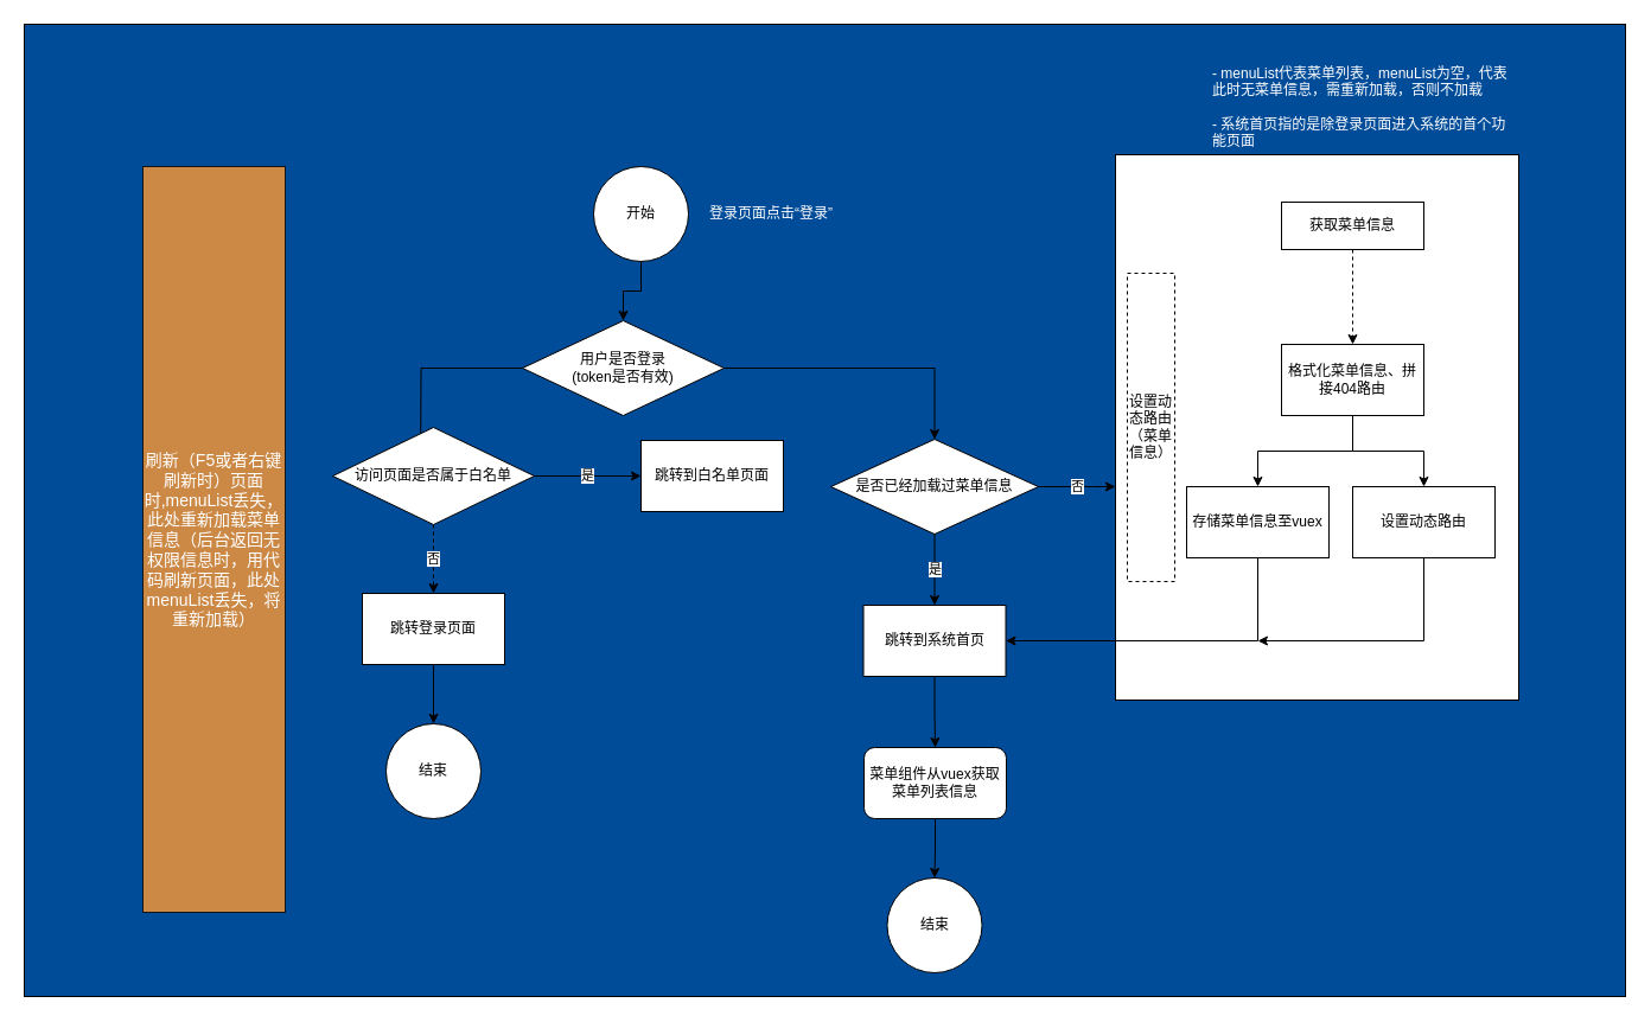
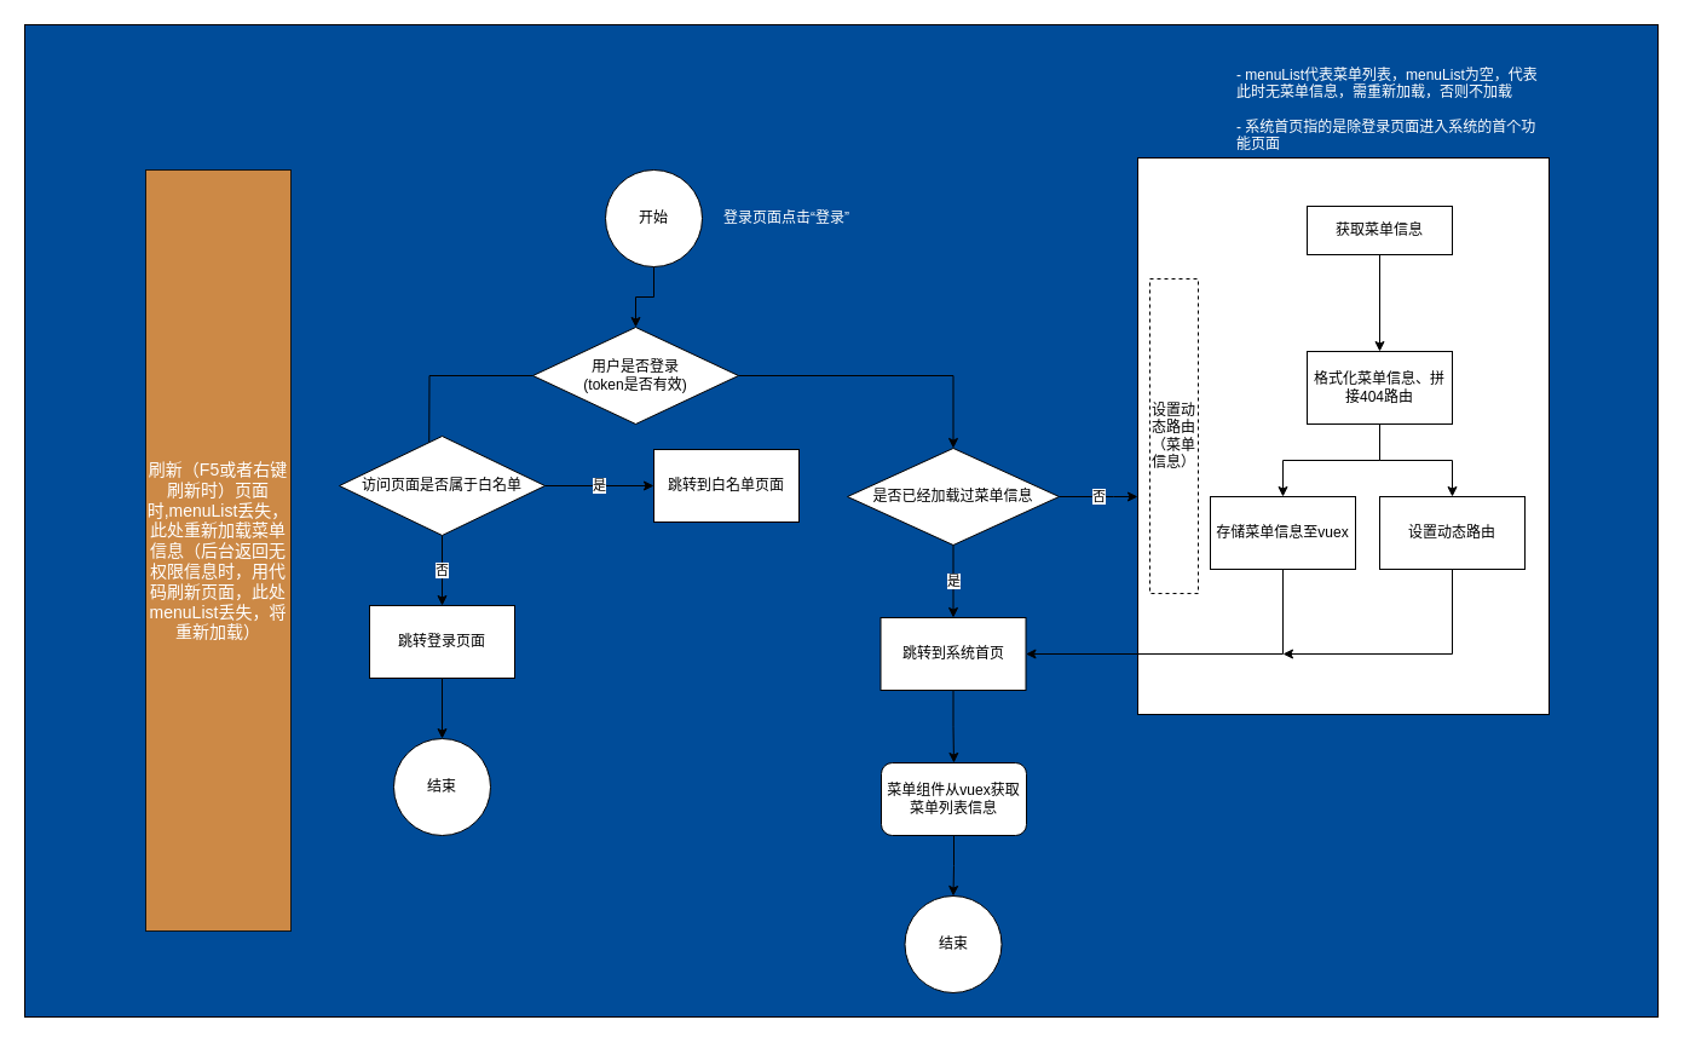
- <mxCell id="21" style="edgeStyle=orthogonalEdgeStyle;rounded=0;orthogonalLoop=1;jettySize=auto;html=1;entryX=0.5;entryY=0;entryDx=0;entryDy=0;dashed=1;" parent="1" source="22" target="25" edge="1"><mxGeometry relative="1" as="geometry" /></mxCell>
+ <mxCell id="21" style="edgeStyle=orthogonalEdgeStyle;rounded=0;orthogonalLoop=1;jettySize=auto;html=1;entryX=0.5;entryY=0;entryDx=0;entryDy=0;" parent="1" source="22" target="25" edge="1"><mxGeometry relative="1" as="geometry" /></mxCell>
- <mxCell id="9" value="否" style="edgeStyle=orthogonalEdgeStyle;rounded=0;orthogonalLoop=1;jettySize=auto;html=1;dashed=1;" parent="1" source="10" target="12" edge="1"><mxGeometry relative="1" as="geometry" /></mxCell>
+ <mxCell id="9" value="否" style="edgeStyle=orthogonalEdgeStyle;rounded=0;orthogonalLoop=1;jettySize=auto;html=1;" parent="1" source="10" target="12" edge="1"><mxGeometry relative="1" as="geometry" /></mxCell>
